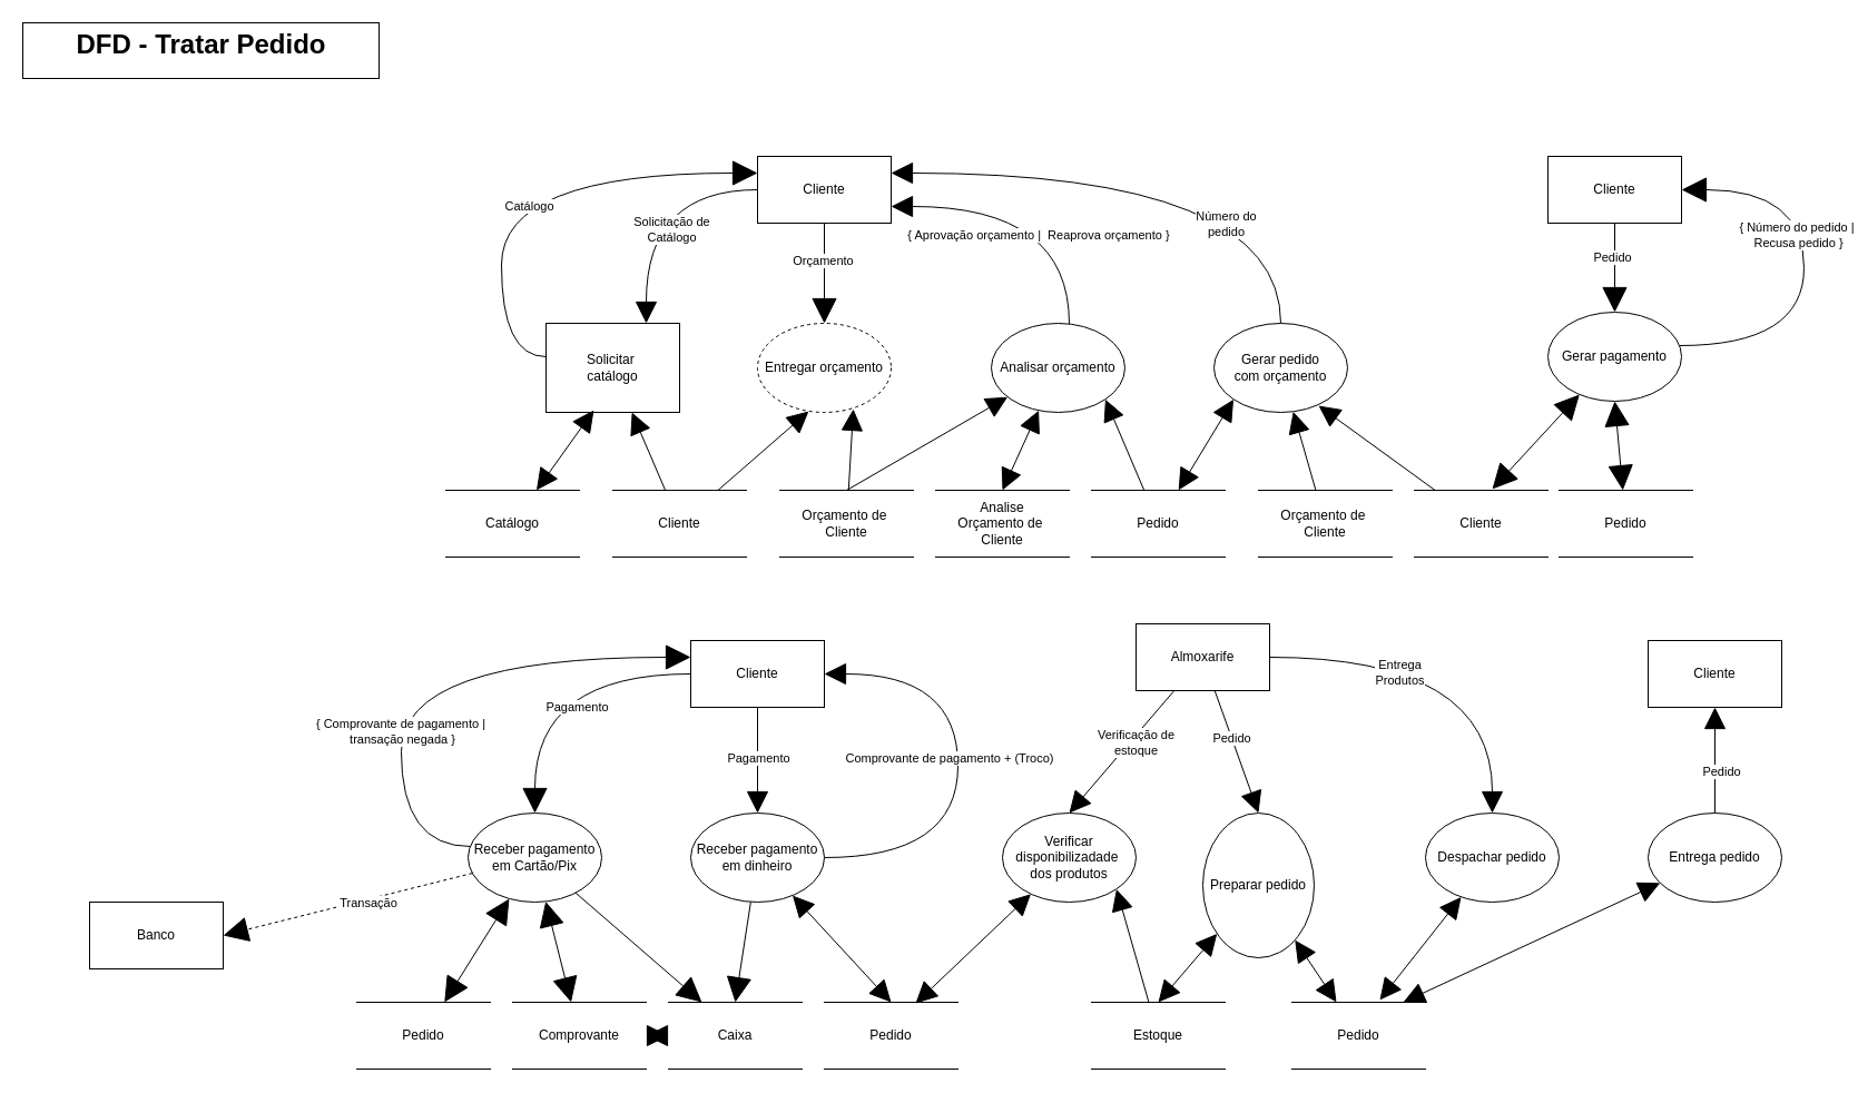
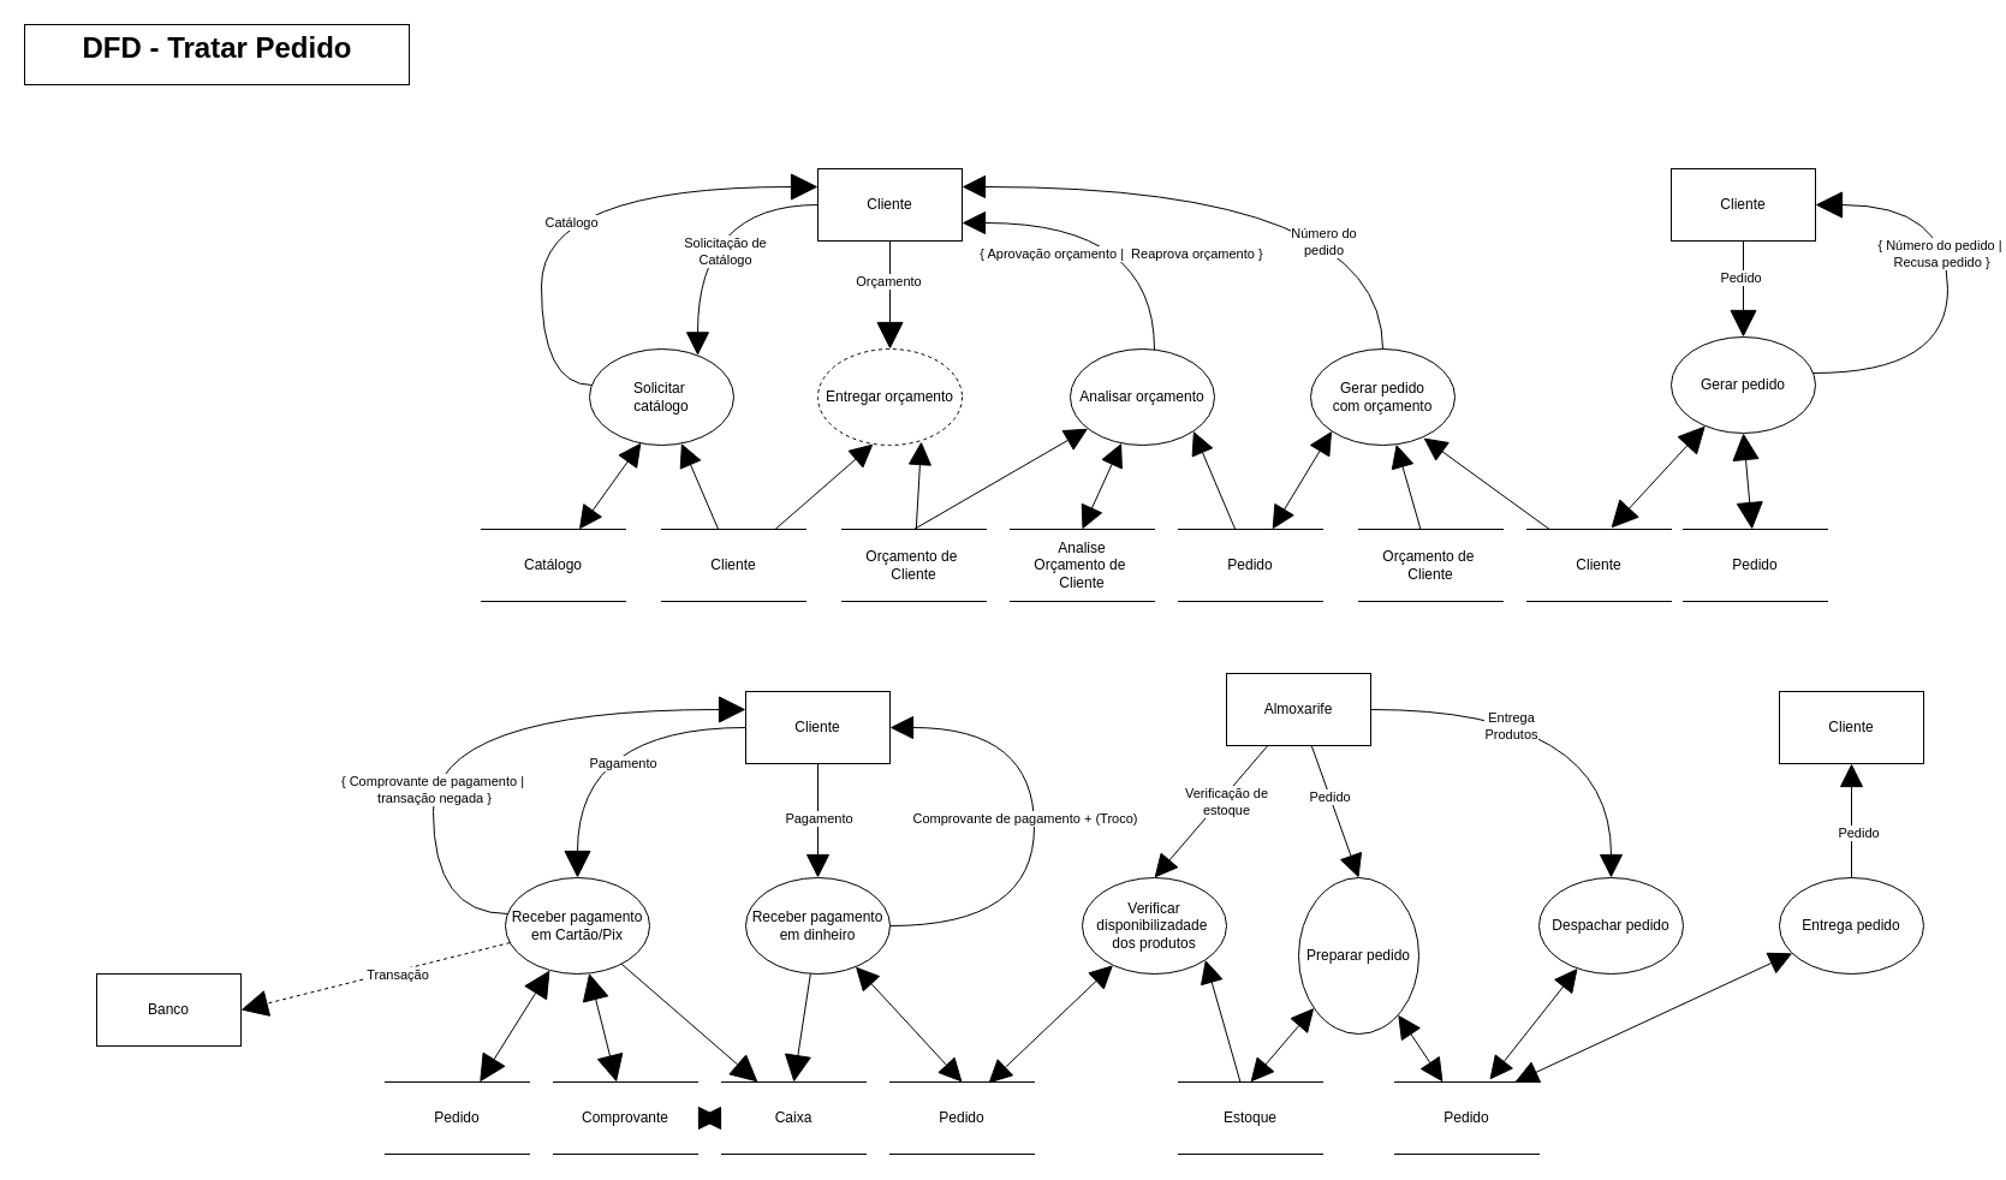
- <mxCell id="86" value="Gerar pagamento" style="ellipse;whiteSpace=wrap;html=1;" parent="1" vertex="1"><mxGeometry x="1390" y="280" width="120" height="80" as="geometry" /></mxCell>
+ <mxCell id="86" value="Gerar pedido" style="ellipse;whiteSpace=wrap;html=1;" parent="1" vertex="1"><mxGeometry x="1390" y="280" width="120" height="80" as="geometry" /></mxCell>
- <mxCell id="21" value="Solicitar&amp;nbsp;&lt;br&gt;catálogo" style="whiteSpace=wrap;html=1;rounded=0;" parent="1" vertex="1"><mxGeometry x="490" y="290" width="120" height="80" as="geometry" /></mxCell>
+ <mxCell id="21" value="Solicitar&amp;nbsp;&lt;br&gt;catálogo" style="ellipse;whiteSpace=wrap;html=1;" parent="1" vertex="1"><mxGeometry x="490" y="290" width="120" height="80" as="geometry" /></mxCell>
